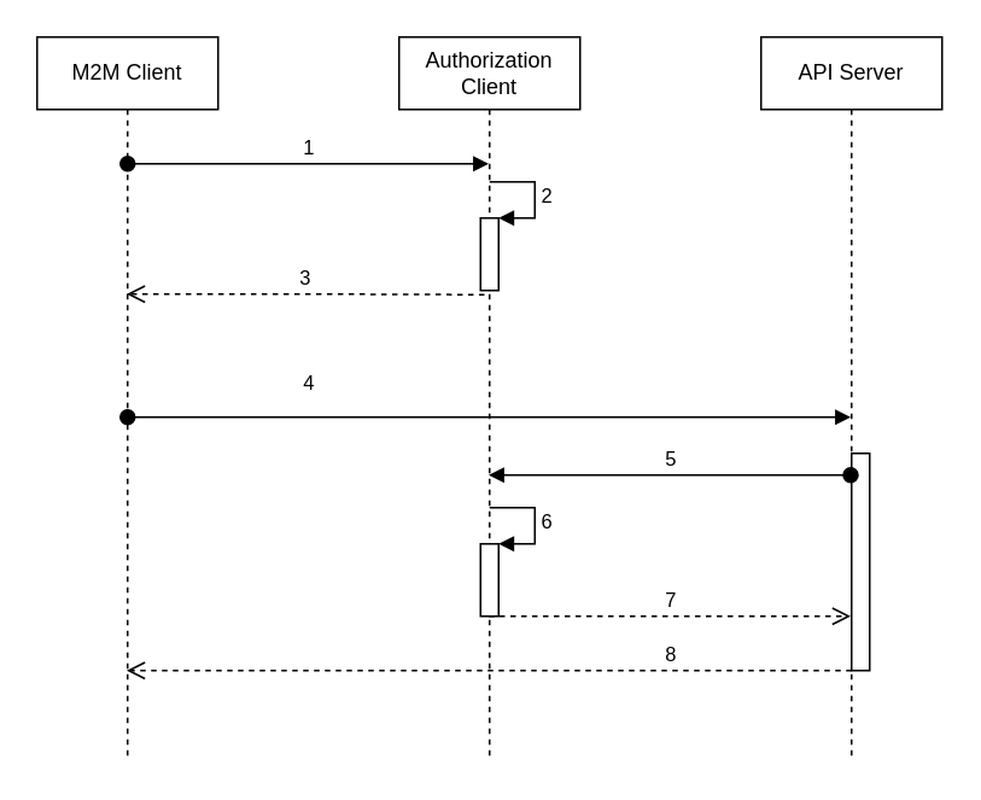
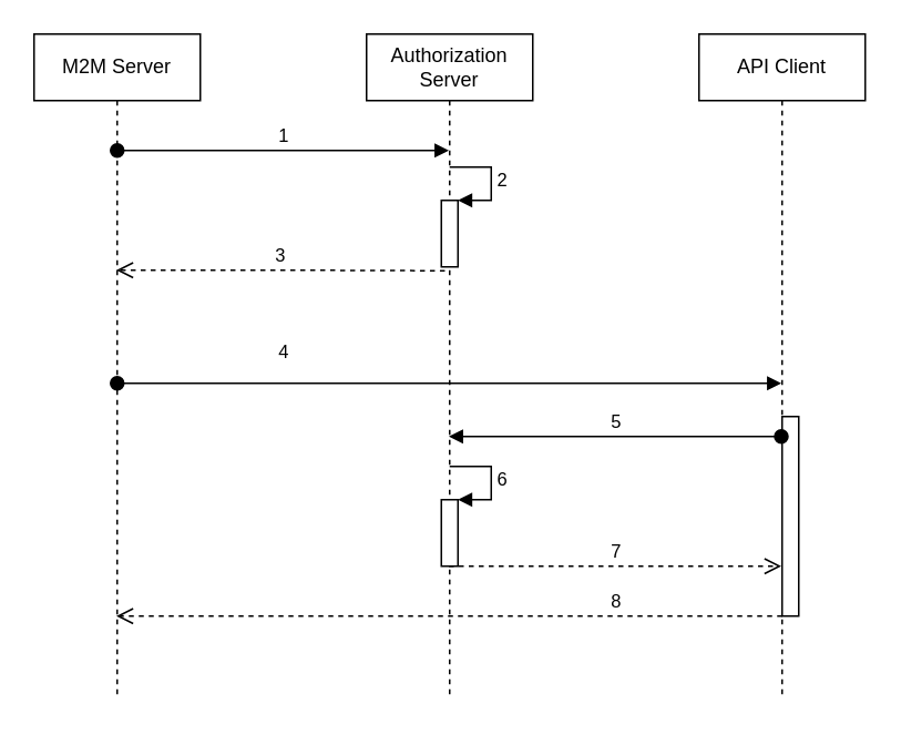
- <mxCell id="2" value="M2M Client" style="shape=umlLifeline;perimeter=lifelinePerimeter;whiteSpace=wrap;html=1;container=1;collapsible=0;recursiveResize=0;outlineConnect=0;" parent="1" vertex="1"><mxGeometry x="20" y="20" width="100" height="400" as="geometry" /></mxCell>
+ <mxCell id="2" value="M2M Server" style="shape=umlLifeline;perimeter=lifelinePerimeter;whiteSpace=wrap;html=1;container=1;collapsible=0;recursiveResize=0;outlineConnect=0;" parent="1" vertex="1"><mxGeometry x="20" y="20" width="100" height="400" as="geometry" /></mxCell>
- <mxCell id="5" value="Authorization Client" style="shape=umlLifeline;perimeter=lifelinePerimeter;whiteSpace=wrap;html=1;container=1;collapsible=0;recursiveResize=0;outlineConnect=0;" parent="1" vertex="1"><mxGeometry x="220" y="20" width="100" height="400" as="geometry" /></mxCell>
+ <mxCell id="5" value="Authorization Server" style="shape=umlLifeline;perimeter=lifelinePerimeter;whiteSpace=wrap;html=1;container=1;collapsible=0;recursiveResize=0;outlineConnect=0;" parent="1" vertex="1"><mxGeometry x="220" y="20" width="100" height="400" as="geometry" /></mxCell>
- <mxCell id="10" value="API Server" style="shape=umlLifeline;perimeter=lifelinePerimeter;whiteSpace=wrap;html=1;container=1;collapsible=0;recursiveResize=0;outlineConnect=0;" parent="1" vertex="1"><mxGeometry x="420" y="20" width="100" height="400" as="geometry" /></mxCell>
+ <mxCell id="10" value="API Client" style="shape=umlLifeline;perimeter=lifelinePerimeter;whiteSpace=wrap;html=1;container=1;collapsible=0;recursiveResize=0;outlineConnect=0;" parent="1" vertex="1"><mxGeometry x="420" y="20" width="100" height="400" as="geometry" /></mxCell>
